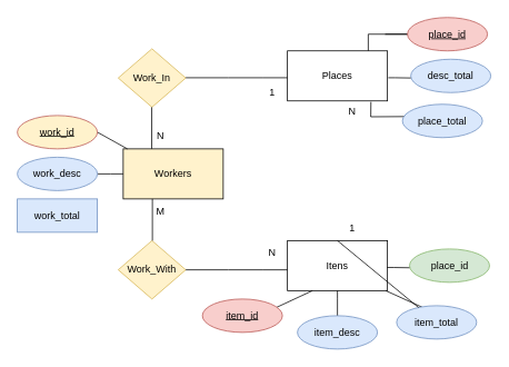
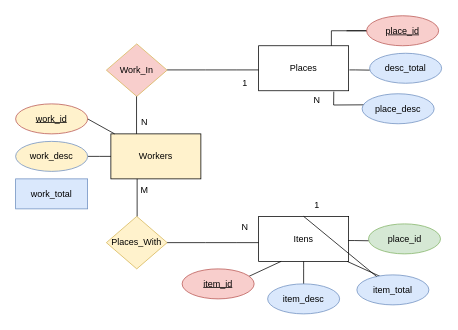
- <mxCell id="23" value="Work_In" style="rhombus;whiteSpace=wrap;html=1;fillColor=#fff2cc;strokeColor=#d6b656;" parent="1" vertex="1"><mxGeometry x="141" y="58" width="81" height="70" as="geometry" /></mxCell>
+ <mxCell id="23" value="Work_In" style="rhombus;whiteSpace=wrap;html=1;fillColor=#f8cecc;strokeColor=#d6b656;" parent="1" vertex="1"><mxGeometry x="141" y="58" width="81" height="70" as="geometry" /></mxCell>
- <mxCell id="20" value="place_total" style="ellipse;whiteSpace=wrap;html=1;fillColor=#dae8fc;strokeColor=#6c8ebf;labelBackgroundColor=none;" parent="1" vertex="1"><mxGeometry x="482" y="124.5" width="96" height="40" as="geometry" /></mxCell>
+ <mxCell id="20" value="place_desc" style="ellipse;whiteSpace=wrap;html=1;fillColor=#dae8fc;strokeColor=#6c8ebf;labelBackgroundColor=none;" parent="1" vertex="1"><mxGeometry x="482" y="124.5" width="96" height="40" as="geometry" /></mxCell>
- <mxCell id="15" value="work_desc" style="ellipse;whiteSpace=wrap;html=1;fillColor=#dae8fc;strokeColor=#6c8ebf;labelBackgroundColor=none;" parent="1" vertex="1"><mxGeometry x="20" y="188" width="96" height="40" as="geometry" /></mxCell>
+ <mxCell id="15" value="work_desc" style="ellipse;whiteSpace=wrap;html=1;fillColor=#fff2cc;strokeColor=#6c8ebf;labelBackgroundColor=none;" parent="1" vertex="1"><mxGeometry x="20" y="188" width="96" height="40" as="geometry" /></mxCell>
- <mxCell id="6" value="Work_With" style="rhombus;whiteSpace=wrap;html=1;fillColor=#fff2cc;strokeColor=#d6b656;" parent="1" vertex="1"><mxGeometry x="141" y="288" width="81" height="70" as="geometry" /></mxCell>
+ <mxCell id="6" value="Places_With" style="rhombus;whiteSpace=wrap;html=1;fillColor=#fff2cc;strokeColor=#d6b656;" parent="1" vertex="1"><mxGeometry x="141" y="288" width="81" height="70" as="geometry" /></mxCell>
